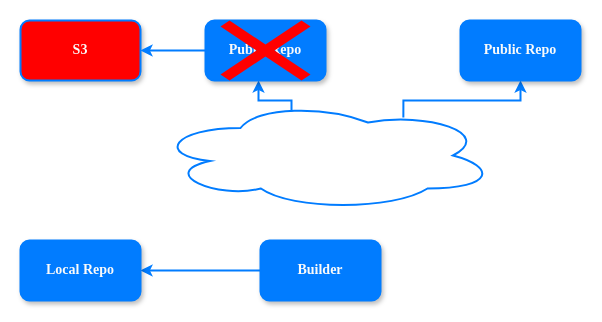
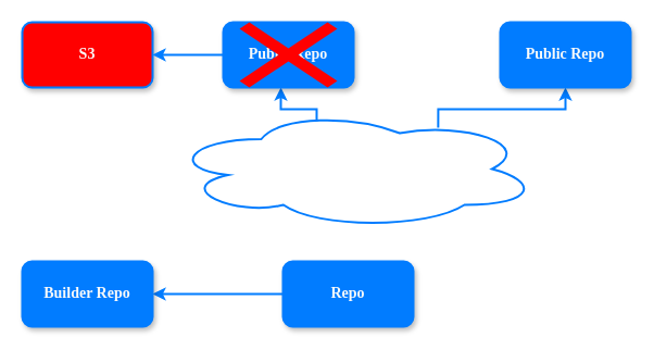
- <mxCell id="4" value="Local Repo" style="rounded=1;whiteSpace=wrap;html=1;fillColor=#017CFF;strokeWidth=2;fontColor=#FAFAFA;fontFamily=Montserrat;fontStyle=1;shadow=1;strokeColor=#017CFF;fontSize=14;" vertex="1" parent="1"><mxGeometry x="20" y="240" width="120" height="60" as="geometry" /></mxCell>
+ <mxCell id="4" value="Builder Repo" style="rounded=1;whiteSpace=wrap;html=1;fillColor=#017CFF;strokeWidth=2;fontColor=#FAFAFA;fontFamily=Montserrat;fontStyle=1;shadow=1;strokeColor=#017CFF;fontSize=14;" vertex="1" parent="1"><mxGeometry x="20" y="240" width="120" height="60" as="geometry" /></mxCell>
- <mxCell id="3" value="Builder" style="rounded=1;whiteSpace=wrap;html=1;fillColor=#017CFF;strokeWidth=2;fontColor=#FAFAFA;fontFamily=Montserrat;fontStyle=1;shadow=1;strokeColor=#017CFF;fontSize=14;" parent="1" vertex="1"><mxGeometry x="260" y="240" width="120" height="60" as="geometry" /></mxCell>
+ <mxCell id="3" value="Repo" style="rounded=1;whiteSpace=wrap;html=1;fillColor=#017CFF;strokeWidth=2;fontColor=#FAFAFA;fontFamily=Montserrat;fontStyle=1;shadow=1;strokeColor=#017CFF;fontSize=14;" parent="1" vertex="1"><mxGeometry x="260" y="240" width="120" height="60" as="geometry" /></mxCell>
